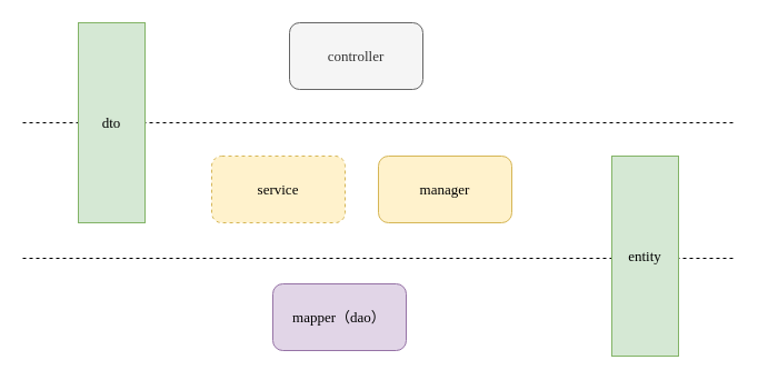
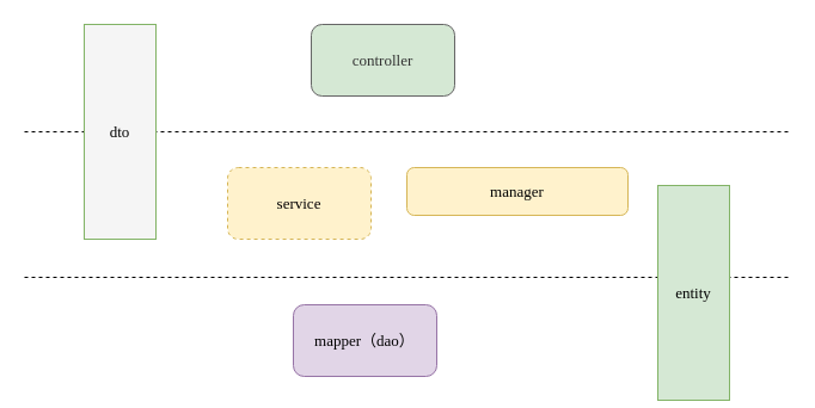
- <mxCell id="2" value="controller" style="rounded=1;whiteSpace=wrap;html=1;fillColor=#f5f5f5;strokeColor=#666666;fontColor=#333333;fontFamily=Comic Sans MS;fontSize=13;" vertex="1" parent="1"><mxGeometry x="260" y="20" width="120" height="60" as="geometry" /></mxCell>
+ <mxCell id="2" value="controller" style="rounded=1;whiteSpace=wrap;html=1;fillColor=#d5e8d4;strokeColor=#666666;fontColor=#333333;fontFamily=Comic Sans MS;fontSize=13;" vertex="1" parent="1"><mxGeometry x="260" y="20" width="120" height="60" as="geometry" /></mxCell>
- <mxCell id="8" value="dto" style="rounded=0;whiteSpace=wrap;html=1;fillColor=#d5e8d4;strokeColor=#82b366;fontFamily=Comic Sans MS;fontSize=13;" vertex="1" parent="1"><mxGeometry x="70" y="20" width="60" height="180" as="geometry" /></mxCell>
+ <mxCell id="8" value="dto" style="rounded=0;whiteSpace=wrap;html=1;fillColor=#f5f5f5;strokeColor=#82b366;fontFamily=Comic Sans MS;fontSize=13;" vertex="1" parent="1"><mxGeometry x="70" y="20" width="60" height="180" as="geometry" /></mxCell>
- <mxCell id="5" value="manager" style="rounded=1;whiteSpace=wrap;html=1;fillColor=#fff2cc;strokeColor=#d6b656;fontFamily=Comic Sans MS;fontSize=13;" vertex="1" parent="1"><mxGeometry x="340" y="140" width="120" height="60" as="geometry" /></mxCell>
+ <mxCell id="5" value="manager" style="rounded=1;whiteSpace=wrap;html=1;fillColor=#fff2cc;strokeColor=#d6b656;fontFamily=Comic Sans MS;fontSize=13;" vertex="1" parent="1"><mxGeometry x="340" y="140" width="185" height="40" as="geometry" /></mxCell>
- <mxCell id="9" value="entity" style="rounded=0;whiteSpace=wrap;html=1;fillColor=#d5e8d4;strokeColor=#82b366;fontFamily=Comic Sans MS;fontSize=13;" vertex="1" parent="1"><mxGeometry x="550" y="140" width="60" height="180" as="geometry" /></mxCell>
+ <mxCell id="9" value="entity" style="rounded=0;whiteSpace=wrap;html=1;fillColor=#d5e8d4;strokeColor=#82b366;fontFamily=Comic Sans MS;fontSize=13;" vertex="1" parent="1"><mxGeometry x="550" y="155" width="60" height="180" as="geometry" /></mxCell>
